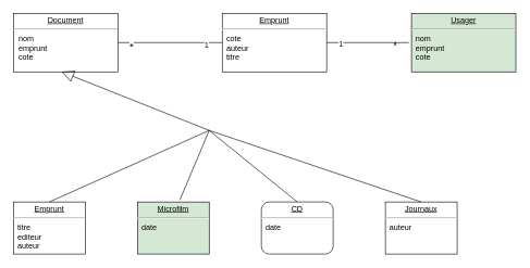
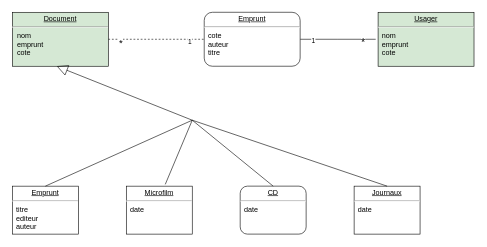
- <mxCell id="5" value="&lt;p style=&quot;margin:0px;margin-top:4px;text-align:center;text-decoration:underline;&quot;&gt;Document&lt;/p&gt;&lt;hr&gt;&lt;p style=&quot;margin:0px;margin-left:8px;&quot;&gt;nom &lt;br&gt;&lt;/p&gt;&lt;p style=&quot;margin:0px;margin-left:8px;&quot;&gt;emprunt&lt;/p&gt;&lt;p style=&quot;margin:0px;margin-left:8px;&quot;&gt;cote&lt;br&gt;&lt;/p&gt;" style="verticalAlign=top;align=left;overflow=fill;fontSize=12;fontFamily=Helvetica;html=1;" vertex="1" parent="1"><mxGeometry x="20" y="20" width="160" height="90" as="geometry" /></mxCell>
+ <mxCell id="5" value="&lt;p style=&quot;margin:0px;margin-top:4px;text-align:center;text-decoration:underline;&quot;&gt;Document&lt;/p&gt;&lt;hr&gt;&lt;p style=&quot;margin:0px;margin-left:8px;&quot;&gt;nom &lt;br&gt;&lt;/p&gt;&lt;p style=&quot;margin:0px;margin-left:8px;&quot;&gt;emprunt&lt;/p&gt;&lt;p style=&quot;margin:0px;margin-left:8px;&quot;&gt;cote&lt;br&gt;&lt;/p&gt;" style="verticalAlign=top;align=left;overflow=fill;fontSize=12;fontFamily=Helvetica;html=1;fillColor=#d5e8d4;" vertex="1" parent="1"><mxGeometry x="20" y="20" width="160" height="90" as="geometry" /></mxCell>
- <mxCell id="2" style="edgeStyle=orthogonalEdgeStyle;rounded=0;orthogonalLoop=1;jettySize=auto;html=1;entryX=0;entryY=0.5;entryDx=0;entryDy=0;endArrow=none;endFill=0;" edge="1" parent="1" source="5" target="9"><mxGeometry relative="1" as="geometry" /></mxCell>
+ <mxCell id="2" style="edgeStyle=orthogonalEdgeStyle;rounded=0;orthogonalLoop=1;jettySize=auto;html=1;entryX=0;entryY=0.5;entryDx=0;entryDy=0;endArrow=none;endFill=0;dashed=1;" edge="1" parent="1" source="5" target="9"><mxGeometry relative="1" as="geometry" /></mxCell>
- <mxCell id="9" value="&lt;p style=&quot;margin:0px;margin-top:4px;text-align:center;text-decoration:underline;&quot;&gt;Emprunt&lt;/p&gt;&lt;hr&gt;&lt;div&gt;&amp;nbsp; cote&lt;/div&gt;&lt;div&gt;&amp;nbsp; auteur&lt;/div&gt;&lt;div&gt;&amp;nbsp; titre&lt;br&gt;&lt;/div&gt;" style="verticalAlign=top;align=left;overflow=fill;fontSize=12;fontFamily=Helvetica;html=1;" vertex="1" parent="1"><mxGeometry x="340" y="20" width="160" height="90" as="geometry" /></mxCell>
+ <mxCell id="9" value="&lt;p style=&quot;margin:0px;margin-top:4px;text-align:center;text-decoration:underline;&quot;&gt;Emprunt&lt;/p&gt;&lt;hr&gt;&lt;div&gt;&amp;nbsp; cote&lt;/div&gt;&lt;div&gt;&amp;nbsp; auteur&lt;/div&gt;&lt;div&gt;&amp;nbsp; titre&lt;br&gt;&lt;/div&gt;" style="verticalAlign=top;align=left;overflow=fill;fontSize=12;fontFamily=Helvetica;html=1;rounded=1;" vertex="1" parent="1"><mxGeometry x="340" y="20" width="160" height="90" as="geometry" /></mxCell>
- <mxCell id="13" value="&lt;p style=&quot;margin:0px;margin-top:4px;text-align:center;text-decoration:underline;&quot;&gt;Journaux&lt;/p&gt;&lt;hr&gt;&lt;div&gt;&amp;nbsp; auteur&lt;/div&gt;" style="verticalAlign=top;align=left;overflow=fill;fontSize=12;fontFamily=Helvetica;html=1;" vertex="1" parent="1"><mxGeometry x="590" y="310" width="110" height="80" as="geometry" /></mxCell>
+ <mxCell id="13" value="&lt;p style=&quot;margin:0px;margin-top:4px;text-align:center;text-decoration:underline;&quot;&gt;Journaux&lt;/p&gt;&lt;hr&gt;&lt;div&gt;&amp;nbsp; date&lt;/div&gt;" style="verticalAlign=top;align=left;overflow=fill;fontSize=12;fontFamily=Helvetica;html=1;" vertex="1" parent="1"><mxGeometry x="590" y="310" width="110" height="80" as="geometry" /></mxCell>
- <mxCell id="11" value="&lt;p style=&quot;margin:0px;margin-top:4px;text-align:center;text-decoration:underline;&quot;&gt;Microfilm&lt;/p&gt;&lt;hr&gt;&lt;div&gt;&amp;nbsp; date&lt;/div&gt;" style="verticalAlign=top;align=left;overflow=fill;fontSize=12;fontFamily=Helvetica;html=1;fillColor=#d5e8d4;" vertex="1" parent="1"><mxGeometry x="210" y="310" width="110" height="80" as="geometry" /></mxCell>
+ <mxCell id="11" value="&lt;p style=&quot;margin:0px;margin-top:4px;text-align:center;text-decoration:underline;&quot;&gt;Microfilm&lt;/p&gt;&lt;hr&gt;&lt;div&gt;&amp;nbsp; date&lt;/div&gt;" style="verticalAlign=top;align=left;overflow=fill;fontSize=12;fontFamily=Helvetica;html=1;" vertex="1" parent="1"><mxGeometry x="210" y="310" width="110" height="80" as="geometry" /></mxCell>
